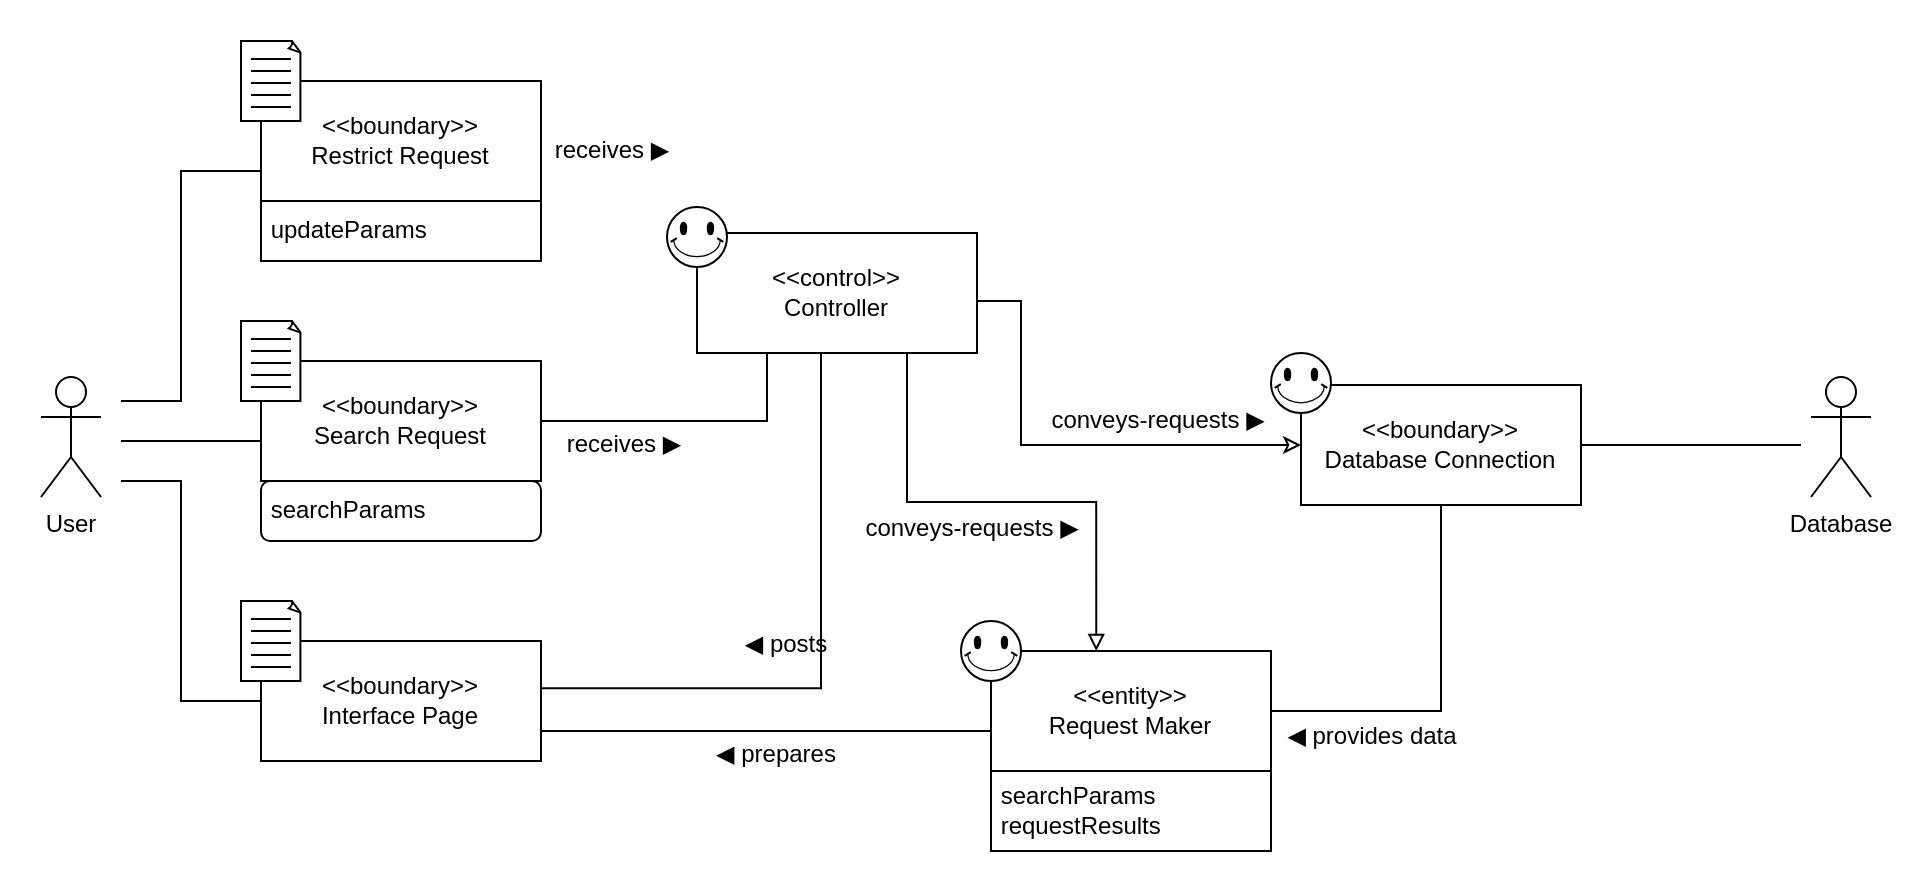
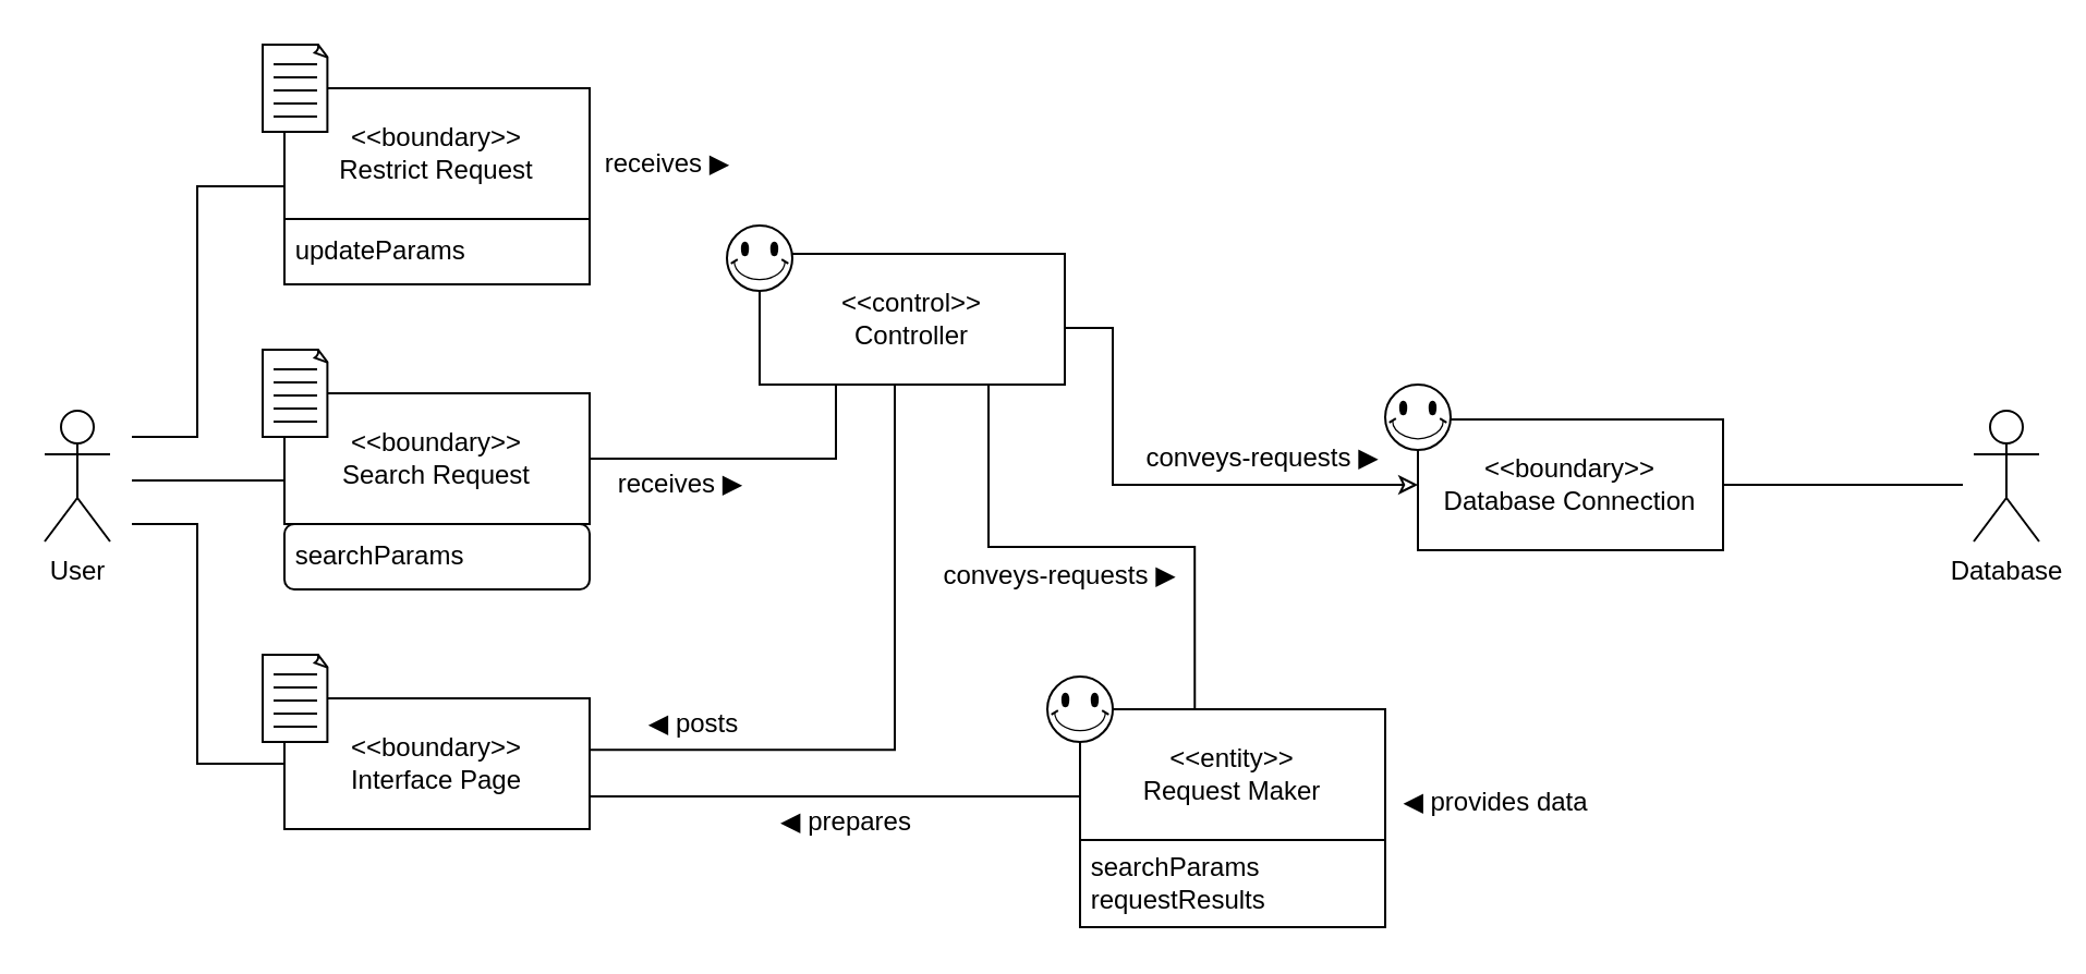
- <mxCell id="38" style="edgeStyle=orthogonalEdgeStyle;rounded=0;orthogonalLoop=1;jettySize=auto;html=1;exitX=0.75;exitY=1;exitDx=0;exitDy=0;entryX=0.376;entryY=0;entryDx=0;entryDy=0;entryPerimeter=0;endArrow=block;endFill=0;" edge="1" parent="1" source="35" target="42"><mxGeometry relative="1" as="geometry" /></mxCell>
+ <mxCell id="38" style="edgeStyle=orthogonalEdgeStyle;rounded=0;orthogonalLoop=1;jettySize=auto;html=1;exitX=0.75;exitY=1;exitDx=0;exitDy=0;entryX=0.376;entryY=0;entryDx=0;entryDy=0;entryPerimeter=0;endArrow=none;endFill=0;" edge="1" parent="1" source="35" target="42"><mxGeometry relative="1" as="geometry" /></mxCell>
- <mxCell id="13" value="◀ posts" style="text;html=1;strokeColor=none;fillColor=none;align=center;verticalAlign=middle;whiteSpace=wrap;rounded=0;" vertex="1" parent="1"><mxGeometry x="360" y="312" width="66" height="20" as="geometry" /></mxCell>
+ <mxCell id="13" value="◀ posts" style="text;html=1;strokeColor=none;fillColor=none;align=center;verticalAlign=middle;whiteSpace=wrap;rounded=0;" vertex="1" parent="1"><mxGeometry x="285" y="322" width="66" height="20" as="geometry" /></mxCell>
- <mxCell id="49" style="edgeStyle=orthogonalEdgeStyle;rounded=0;orthogonalLoop=1;jettySize=auto;html=1;exitX=0.5;exitY=1;exitDx=0;exitDy=0;entryX=1;entryY=0.5;entryDx=0;entryDy=0;endArrow=none;endFill=0;" edge="1" parent="1" source="46" target="42"><mxGeometry relative="1" as="geometry" /></mxCell>
